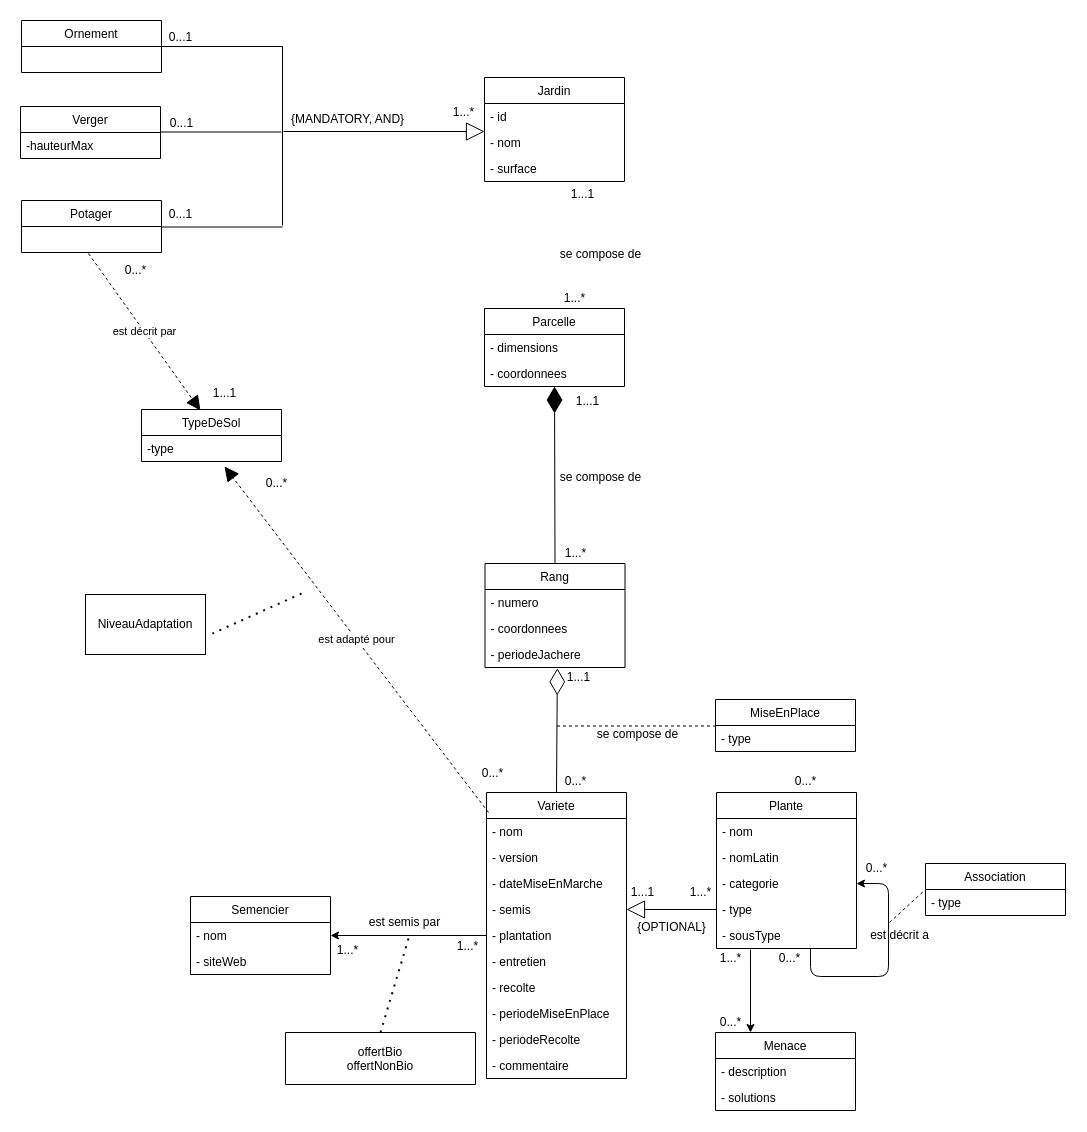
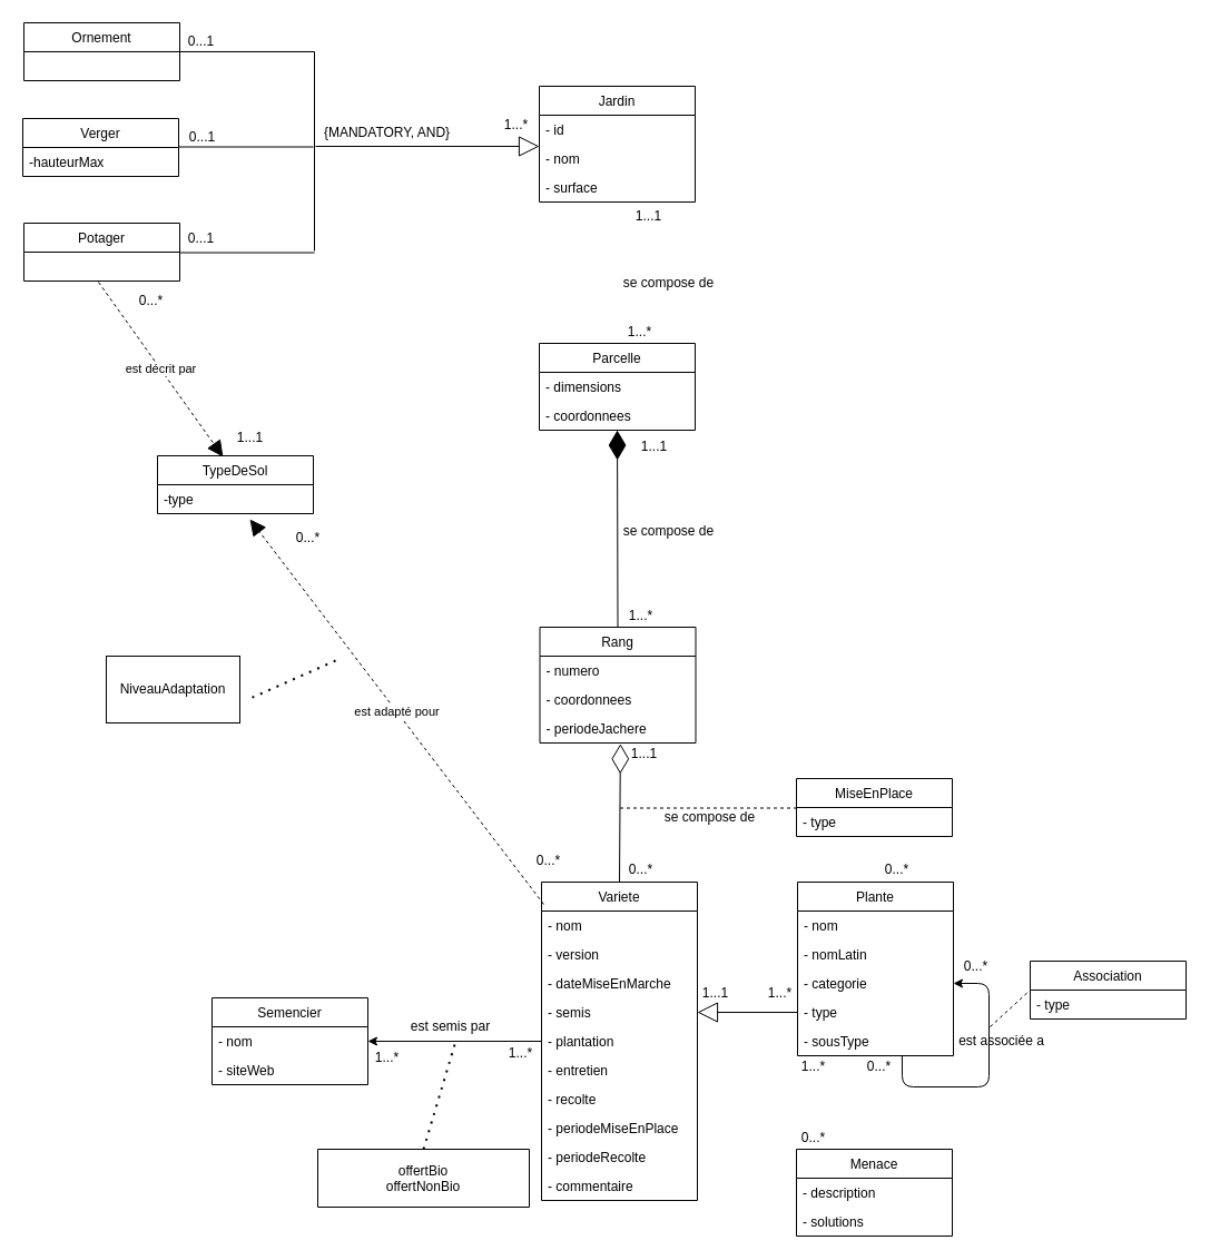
- <mxCell id="86" value="NiveauAdaptation" style="rounded=0;whiteSpace=wrap;html=1;" vertex="1" parent="1"><mxGeometry x="85" y="594" width="120" height="60" as="geometry" /></mxCell>
+ <mxCell id="86" value="NiveauAdaptation" style="rounded=0;whiteSpace=wrap;html=1;" vertex="1" parent="1"><mxGeometry x="95" y="589" width="120" height="60" as="geometry" /></mxCell>
- <mxCell id="78" value="{OPTIONAL}" style="text;html=1;align=center;verticalAlign=middle;resizable=0;points=[];autosize=1;" parent="1" vertex="1"><mxGeometry x="631" y="918" width="79" height="18" as="geometry" /></mxCell>
- <mxCell id="76" value="est décrit a" style="text;html=1;align=center;verticalAlign=middle;resizable=0;points=[];autosize=1;" parent="1" vertex="1"><mxGeometry x="855" y="926" width="87" height="18" as="geometry" /></mxCell>
+ <mxCell id="76" value="est associée a" style="text;html=1;align=center;verticalAlign=middle;resizable=0;points=[];autosize=1;" parent="1" vertex="1"><mxGeometry x="855" y="926" width="87" height="18" as="geometry" /></mxCell>
- <mxCell id="79" value="" style="endArrow=classic;html=1;entryX=0.25;entryY=0;entryDx=0;entryDy=0;exitX=0.243;exitY=1.038;exitDx=0;exitDy=0;exitPerimeter=0;" parent="1" source="22" target="26" edge="1"><mxGeometry width="50" height="50" relative="1" as="geometry"><mxPoint x="750" y="982" as="sourcePoint" /><mxPoint x="786" y="970" as="targetPoint" /></mxGeometry></mxCell>
